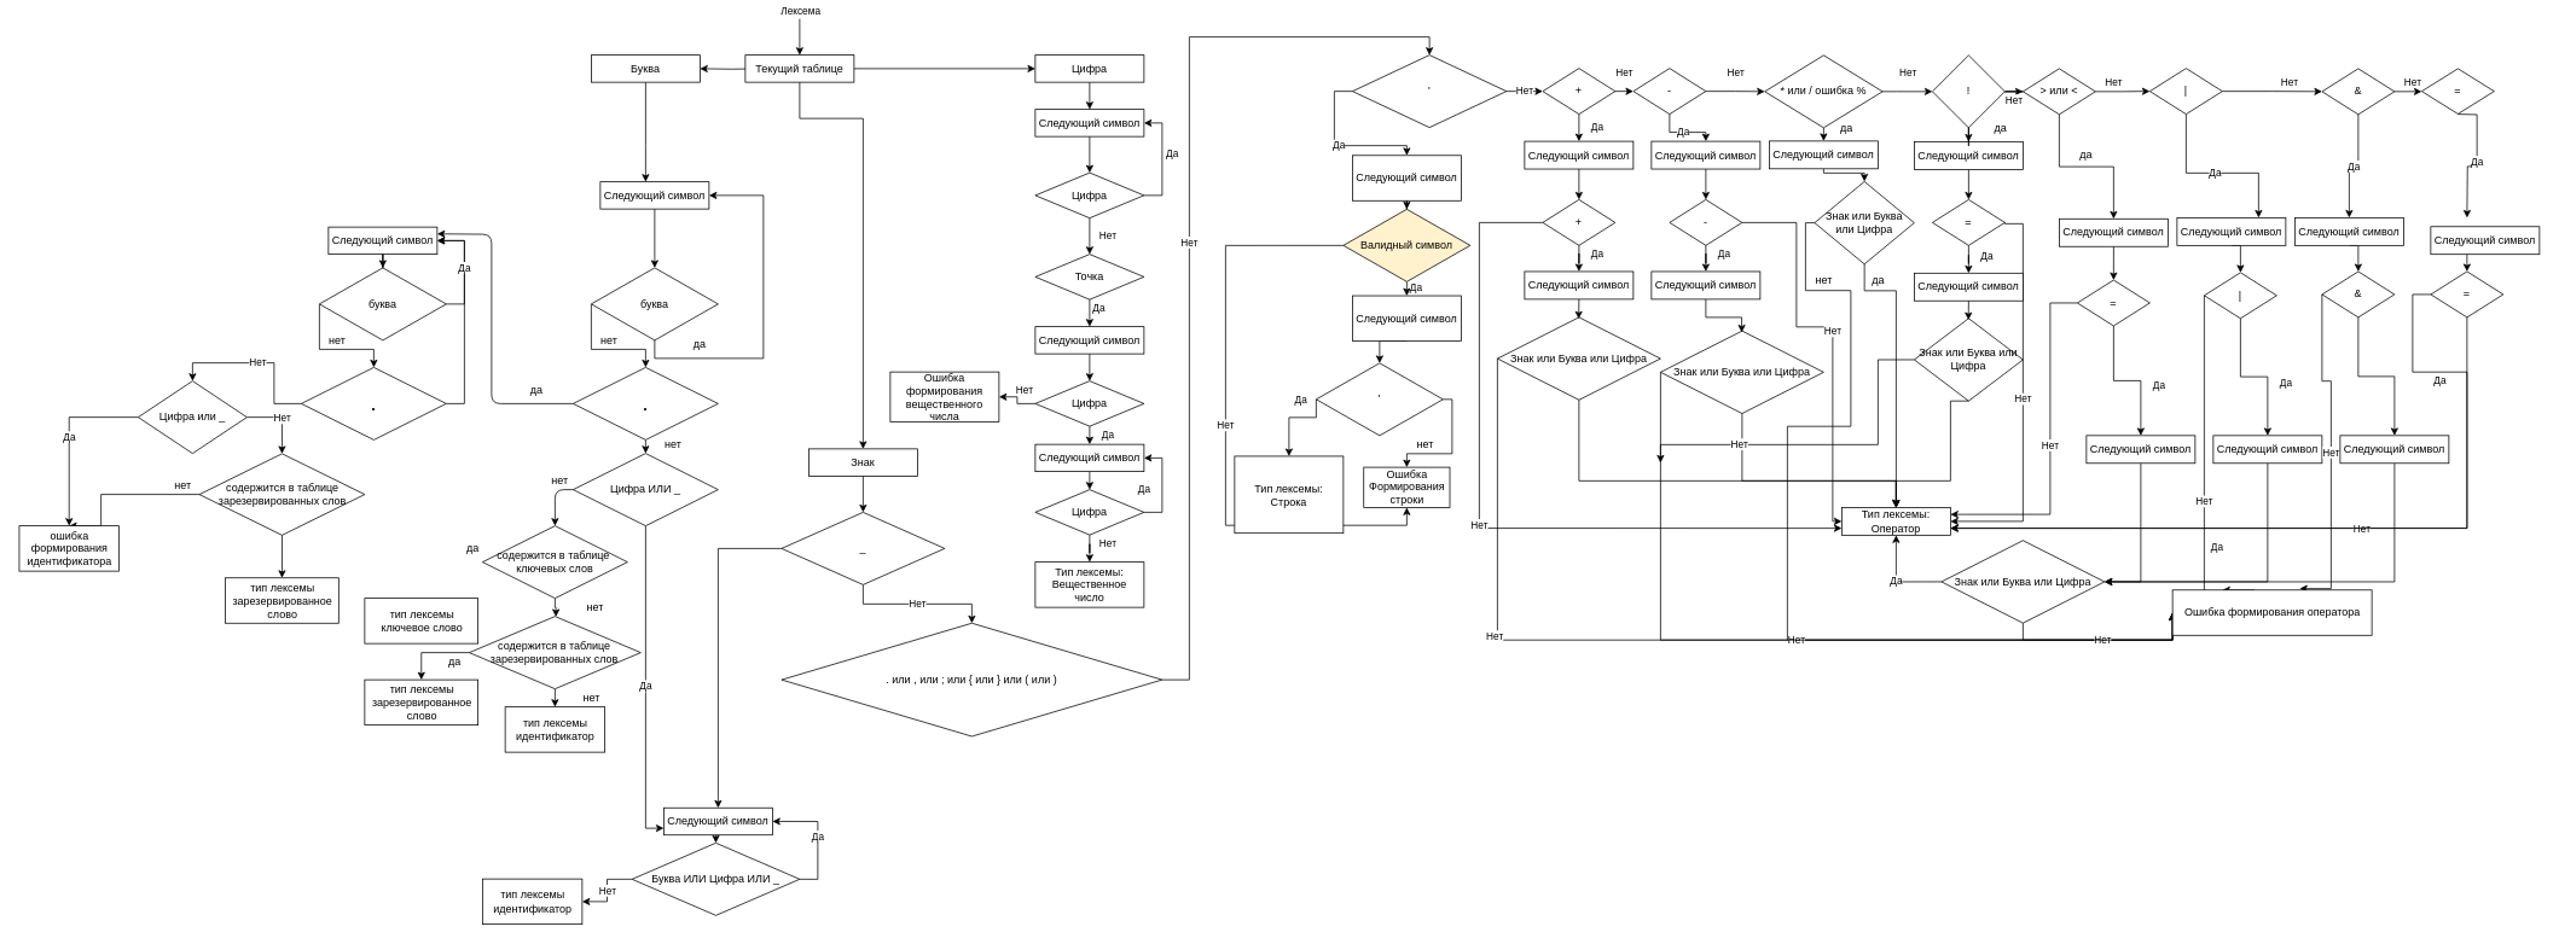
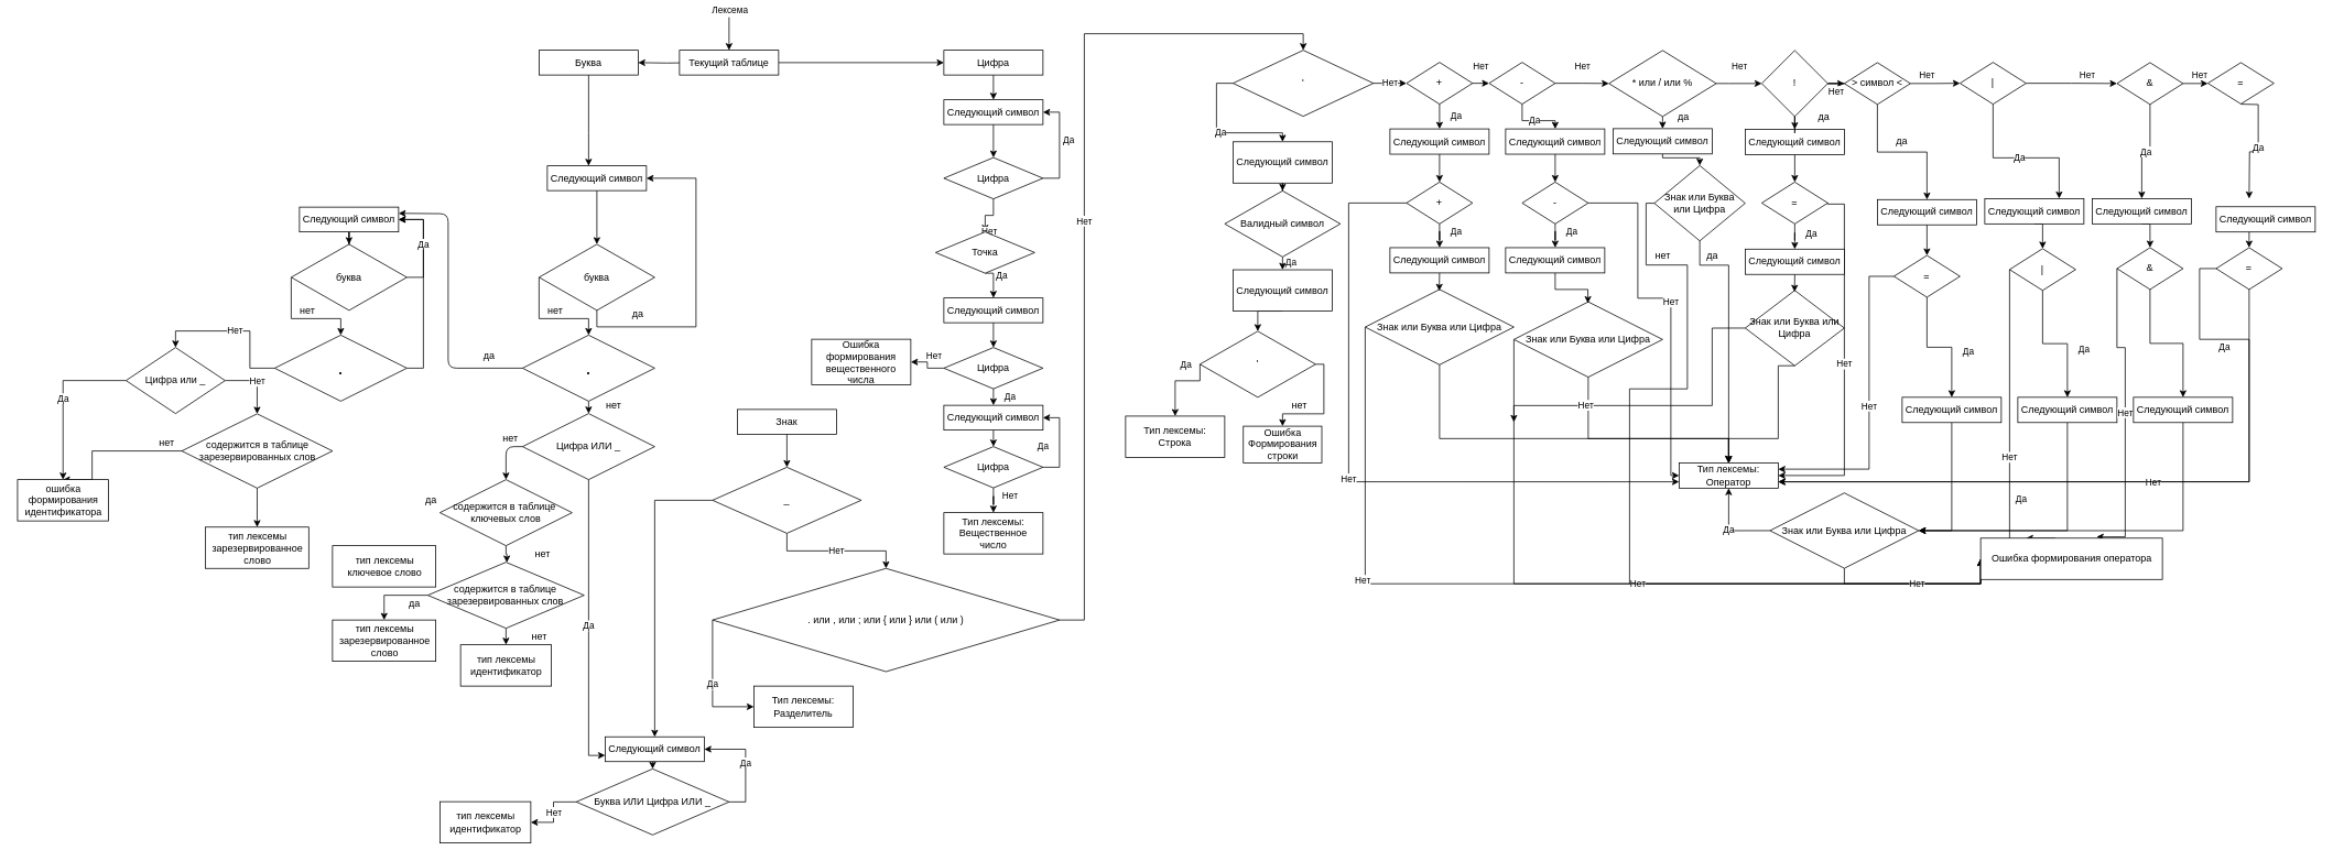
- <mxCell id="138" value="* или / ошибка %" style="rhombus;whiteSpace=wrap;html=1;" vertex="1" parent="1"><mxGeometry x="1947" y="60.3" width="130" height="80" as="geometry" /></mxCell>
+ <mxCell id="138" value="* или / или %" style="rhombus;whiteSpace=wrap;html=1;" vertex="1" parent="1"><mxGeometry x="1947" y="60.3" width="130" height="80" as="geometry" /></mxCell>
- <mxCell id="73" value="&amp;gt; или &amp;lt;" style="rhombus;whiteSpace=wrap;html=1;strokeColor=#000000;strokeWidth=1;fillColor=none;" vertex="1" parent="1"><mxGeometry x="2232" y="75" width="80" height="50.59" as="geometry" /></mxCell>
+ <mxCell id="73" value="&amp;gt; символ &amp;lt;" style="rhombus;whiteSpace=wrap;html=1;strokeColor=#000000;strokeWidth=1;fillColor=none;" vertex="1" parent="1"><mxGeometry x="2232" y="75" width="80" height="50.59" as="geometry" /></mxCell>
- <mxCell id="56" value="Валидный символ" style="rhombus;whiteSpace=wrap;html=1;fillColor=#fff2cc;" vertex="1" parent="1"><mxGeometry x="1482" y="230.29" width="140" height="80" as="geometry" /></mxCell>
+ <mxCell id="56" value="Валидный символ" style="rhombus;whiteSpace=wrap;html=1;" vertex="1" parent="1"><mxGeometry x="1482" y="230.29" width="140" height="80" as="geometry" /></mxCell>
- <mxCell id="17" value="Точка" style="rhombus;whiteSpace=wrap;html=1;" vertex="1" parent="1"><mxGeometry x="1142" y="280" width="120" height="50" as="geometry" /></mxCell>
+ <mxCell id="17" value="Точка" style="rhombus;whiteSpace=wrap;html=1;" vertex="1" parent="1"><mxGeometry x="1132" y="280" width="120" height="50" as="geometry" /></mxCell>
- <mxCell id="4" style="edgeStyle=orthogonalEdgeStyle;rounded=0;orthogonalLoop=1;jettySize=auto;html=1;exitX=0.5;exitY=1;exitDx=0;exitDy=0;entryX=0.5;entryY=0;entryDx=0;entryDy=0;" edge="1" parent="1" source="5" target="34"><mxGeometry relative="1" as="geometry"><mxPoint x="952" y="744.286" as="targetPoint" /><Array as="points"><mxPoint x="882" y="130" /><mxPoint x="952" y="130" /></Array></mxGeometry></mxCell>
- <mxCell id="55" value="Нет" style="edgeStyle=orthogonalEdgeStyle;rounded=0;orthogonalLoop=1;jettySize=auto;html=1;exitX=0;exitY=0.5;exitDx=0;exitDy=0;entryX=0.5;entryY=1;entryDx=0;entryDy=0;" edge="1" parent="1" source="56" target="63"><mxGeometry relative="1" as="geometry"><Array as="points"><mxPoint x="1352" y="270.44" /><mxPoint x="1352" y="579.44" /><mxPoint x="1552" y="579.44" /></Array></mxGeometry></mxCell>
- <mxCell id="62" value="Тип лексемы:&lt;br&gt;Строка" style="rounded=0;whiteSpace=wrap;html=1;" vertex="1" parent="1"><mxGeometry x="1362" y="503.08" width="120" height="85" as="geometry" /></mxCell>
+ <mxCell id="62" value="Тип лексемы:&lt;br&gt;Строка" style="rounded=0;whiteSpace=wrap;html=1;" vertex="1" parent="1"><mxGeometry x="1362" y="503.08" width="120" height="50" as="geometry" /></mxCell>
+ <mxCell id="35" value="Да" style="edgeStyle=orthogonalEdgeStyle;rounded=0;orthogonalLoop=1;jettySize=auto;html=1;exitX=0;exitY=0.5;exitDx=0;exitDy=0;entryX=0;entryY=0.5;entryDx=0;entryDy=0;" edge="1" parent="1" source="37" target="38"><mxGeometry relative="1" as="geometry"><Array as="points"><mxPoint x="862" y="750" /><mxPoint x="862" y="855" /></Array></mxGeometry></mxCell>
+ <mxCell id="38" value="Тип лексемы:&lt;br&gt;Разделитель" style="rounded=0;whiteSpace=wrap;html=1;" vertex="1" parent="1"><mxGeometry x="912" y="830" width="120" height="50" as="geometry" /></mxCell>
